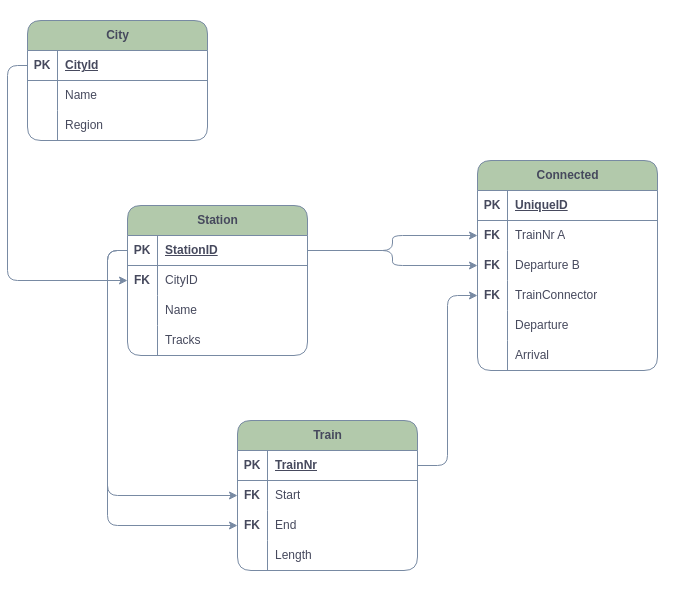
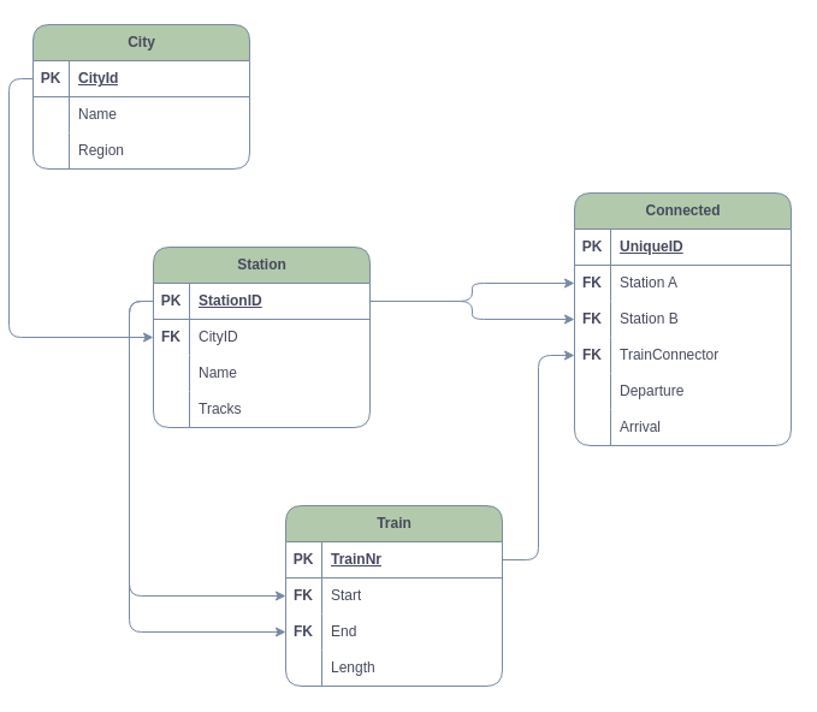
- <mxCell id="47" value="TrainNr A" style="shape=partialRectangle;connectable=0;fillColor=none;top=0;left=0;bottom=0;right=0;align=left;spacingLeft=6;overflow=hidden;whiteSpace=wrap;html=1;strokeColor=#788AA3;fontColor=#46495D;rounded=1;labelBackgroundColor=none;" parent="45" vertex="1"><mxGeometry x="30" width="150" height="30" as="geometry"><mxRectangle width="150" height="30" as="alternateBounds" /></mxGeometry></mxCell>
+ <mxCell id="47" value="Station A" style="shape=partialRectangle;connectable=0;fillColor=none;top=0;left=0;bottom=0;right=0;align=left;spacingLeft=6;overflow=hidden;whiteSpace=wrap;html=1;strokeColor=#788AA3;fontColor=#46495D;rounded=1;labelBackgroundColor=none;" parent="45" vertex="1"><mxGeometry x="30" width="150" height="30" as="geometry"><mxRectangle width="150" height="30" as="alternateBounds" /></mxGeometry></mxCell>
- <mxCell id="50" value="Departure B" style="shape=partialRectangle;connectable=0;fillColor=none;top=0;left=0;bottom=0;right=0;align=left;spacingLeft=6;overflow=hidden;whiteSpace=wrap;html=1;strokeColor=#788AA3;fontColor=#46495D;rounded=1;labelBackgroundColor=none;" parent="48" vertex="1"><mxGeometry x="30" width="150" height="30" as="geometry"><mxRectangle width="150" height="30" as="alternateBounds" /></mxGeometry></mxCell>
+ <mxCell id="50" value="Station B" style="shape=partialRectangle;connectable=0;fillColor=none;top=0;left=0;bottom=0;right=0;align=left;spacingLeft=6;overflow=hidden;whiteSpace=wrap;html=1;strokeColor=#788AA3;fontColor=#46495D;rounded=1;labelBackgroundColor=none;" parent="48" vertex="1"><mxGeometry x="30" width="150" height="30" as="geometry"><mxRectangle width="150" height="30" as="alternateBounds" /></mxGeometry></mxCell>
